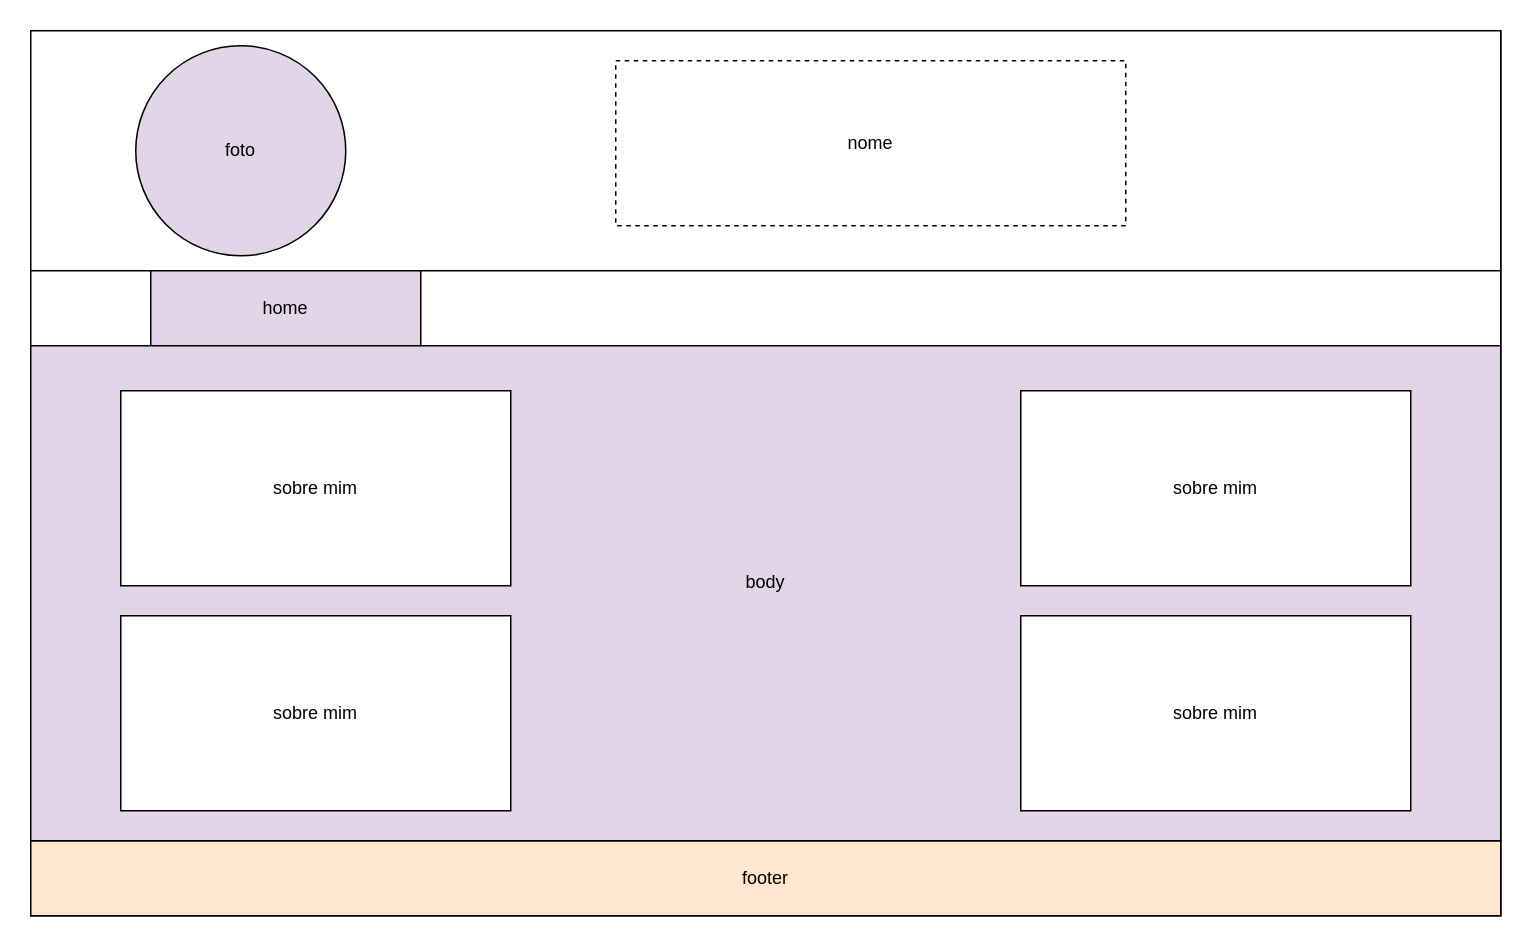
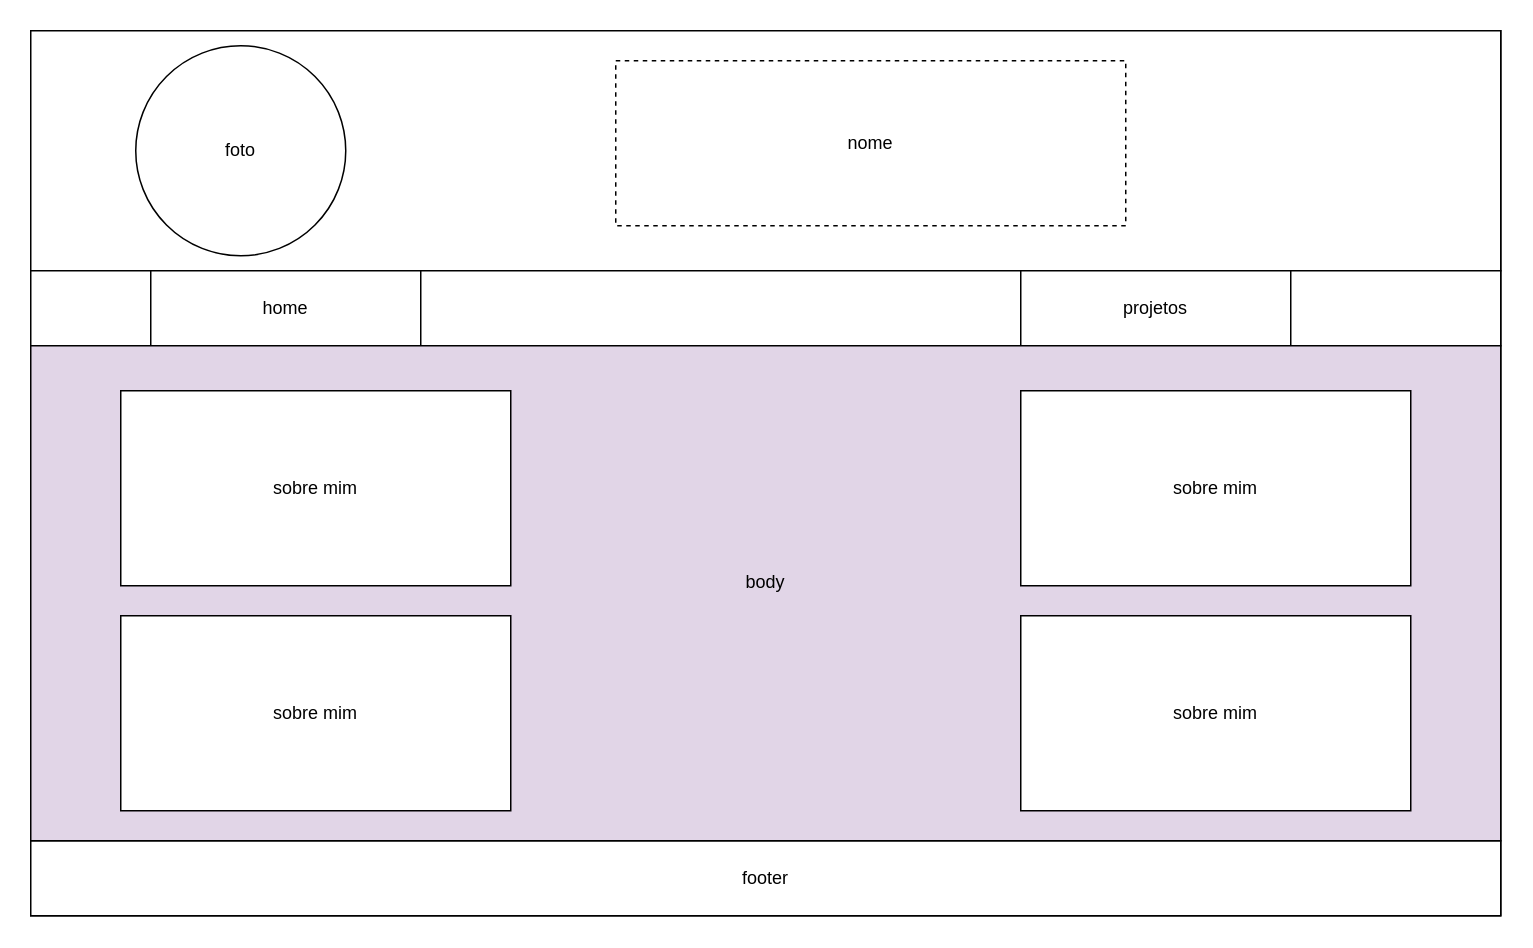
- <mxCell id="4" value="foto" style="ellipse;whiteSpace=wrap;html=1;aspect=fixed;fillColor=#e1d5e7;" vertex="1" parent="1"><mxGeometry x="90" y="30" width="140" height="140" as="geometry" /></mxCell>
+ <mxCell id="4" value="foto" style="ellipse;whiteSpace=wrap;html=1;aspect=fixed;" vertex="1" parent="1"><mxGeometry x="90" y="30" width="140" height="140" as="geometry" /></mxCell>
- <mxCell id="7" value="home" style="rounded=0;whiteSpace=wrap;html=1;fillColor=#e1d5e7;" vertex="1" parent="1"><mxGeometry x="100" y="180" width="180" height="50" as="geometry" /></mxCell>
+ <mxCell id="7" value="home" style="rounded=0;whiteSpace=wrap;html=1;" vertex="1" parent="1"><mxGeometry x="100" y="180" width="180" height="50" as="geometry" /></mxCell>
+ <mxCell id="8" value="projetos" style="rounded=0;whiteSpace=wrap;html=1;" vertex="1" parent="1"><mxGeometry x="680" y="180" width="180" height="50" as="geometry" /></mxCell>
- <mxCell id="9" value="footer" style="rounded=0;whiteSpace=wrap;html=1;fillColor=#ffe6cc;" vertex="1" parent="1"><mxGeometry y="560" width="980" height="50" as="geometry" x="20" /></mxCell>
+ <mxCell id="9" value="footer" style="rounded=0;whiteSpace=wrap;html=1;" vertex="1" parent="1"><mxGeometry y="560" width="980" height="50" as="geometry" x="20" /></mxCell>
